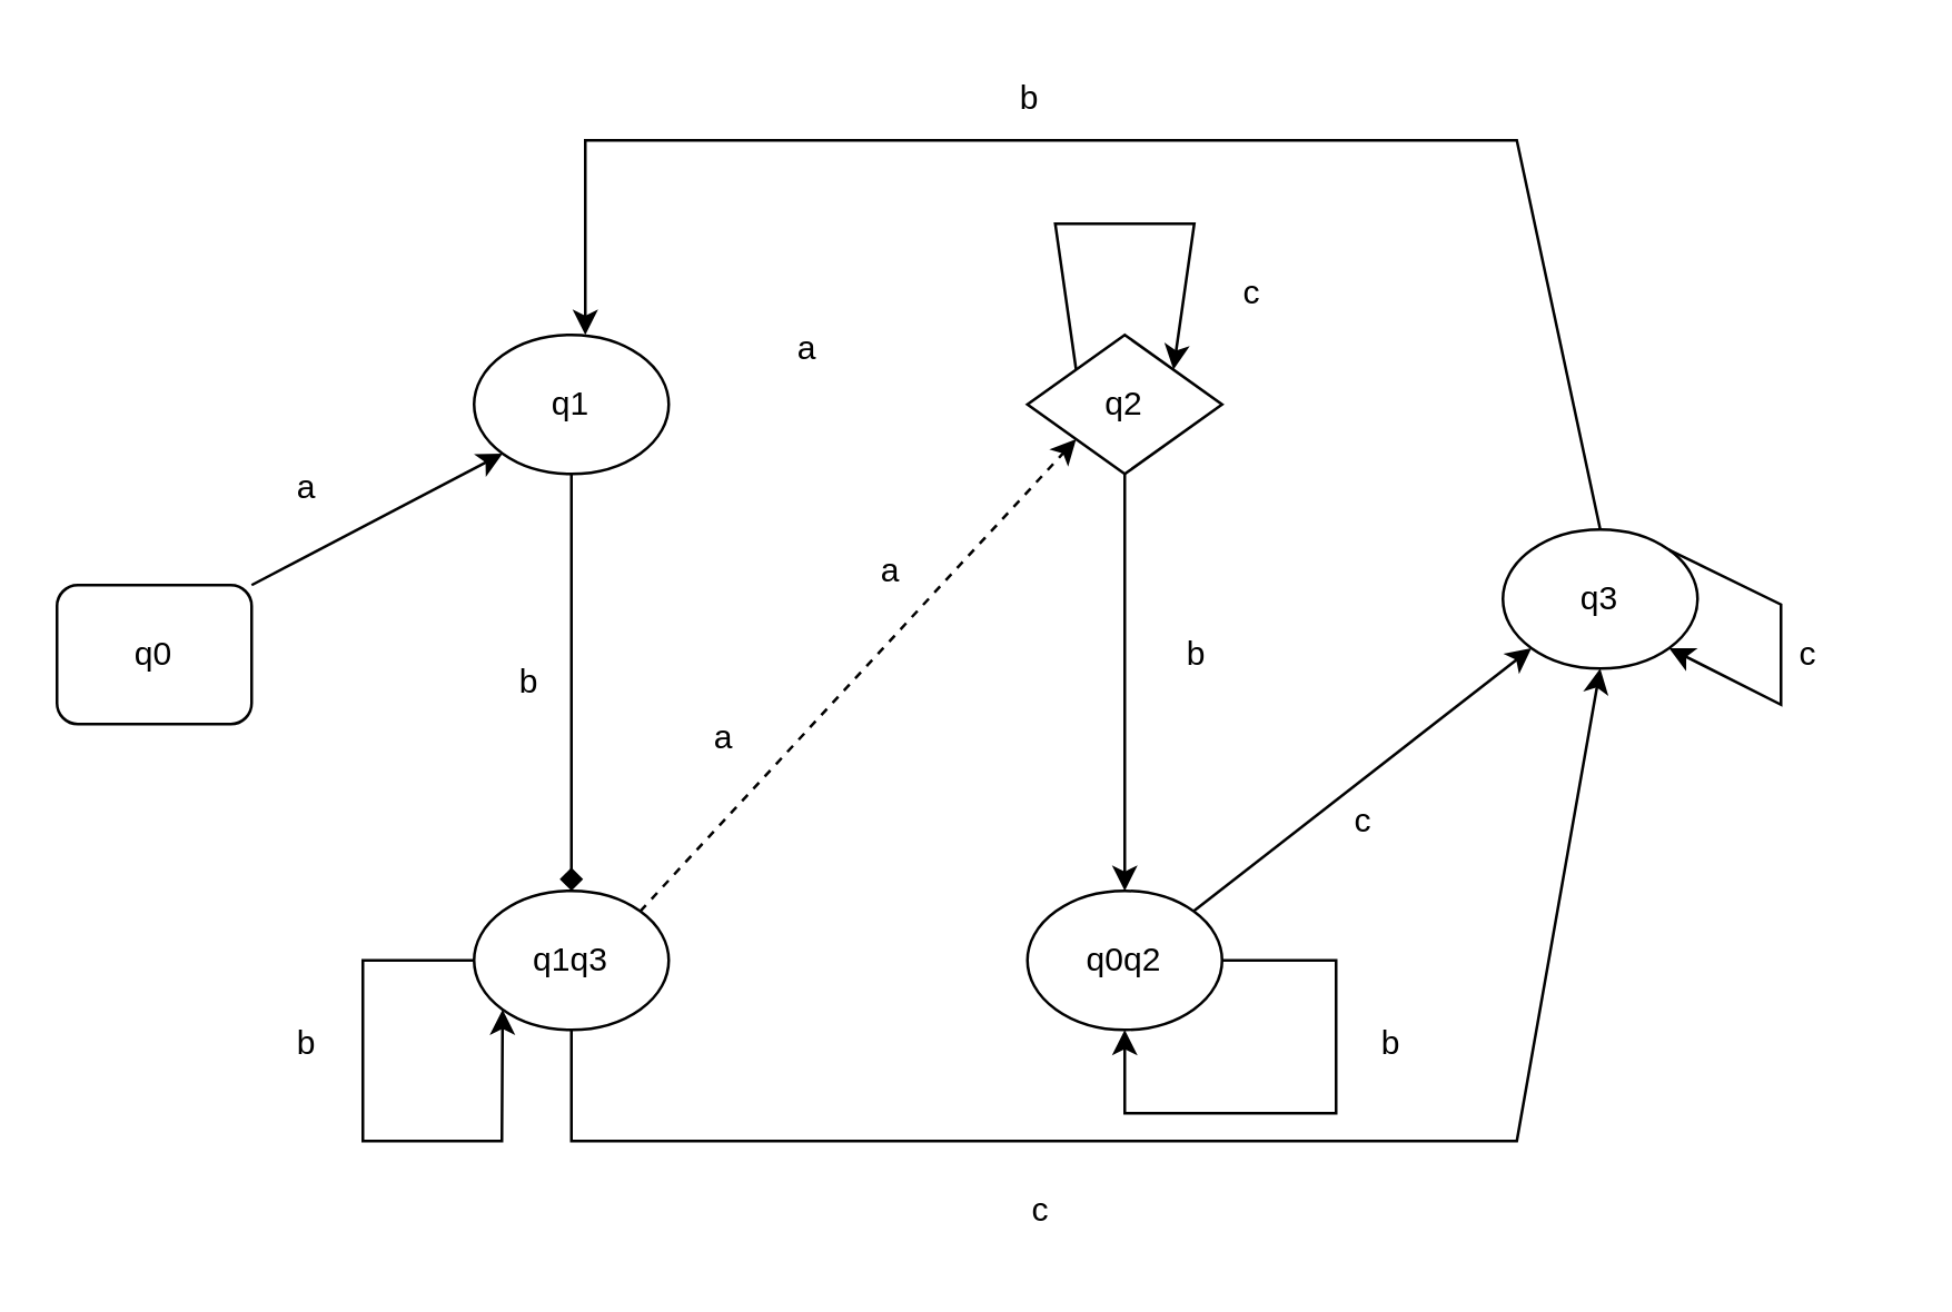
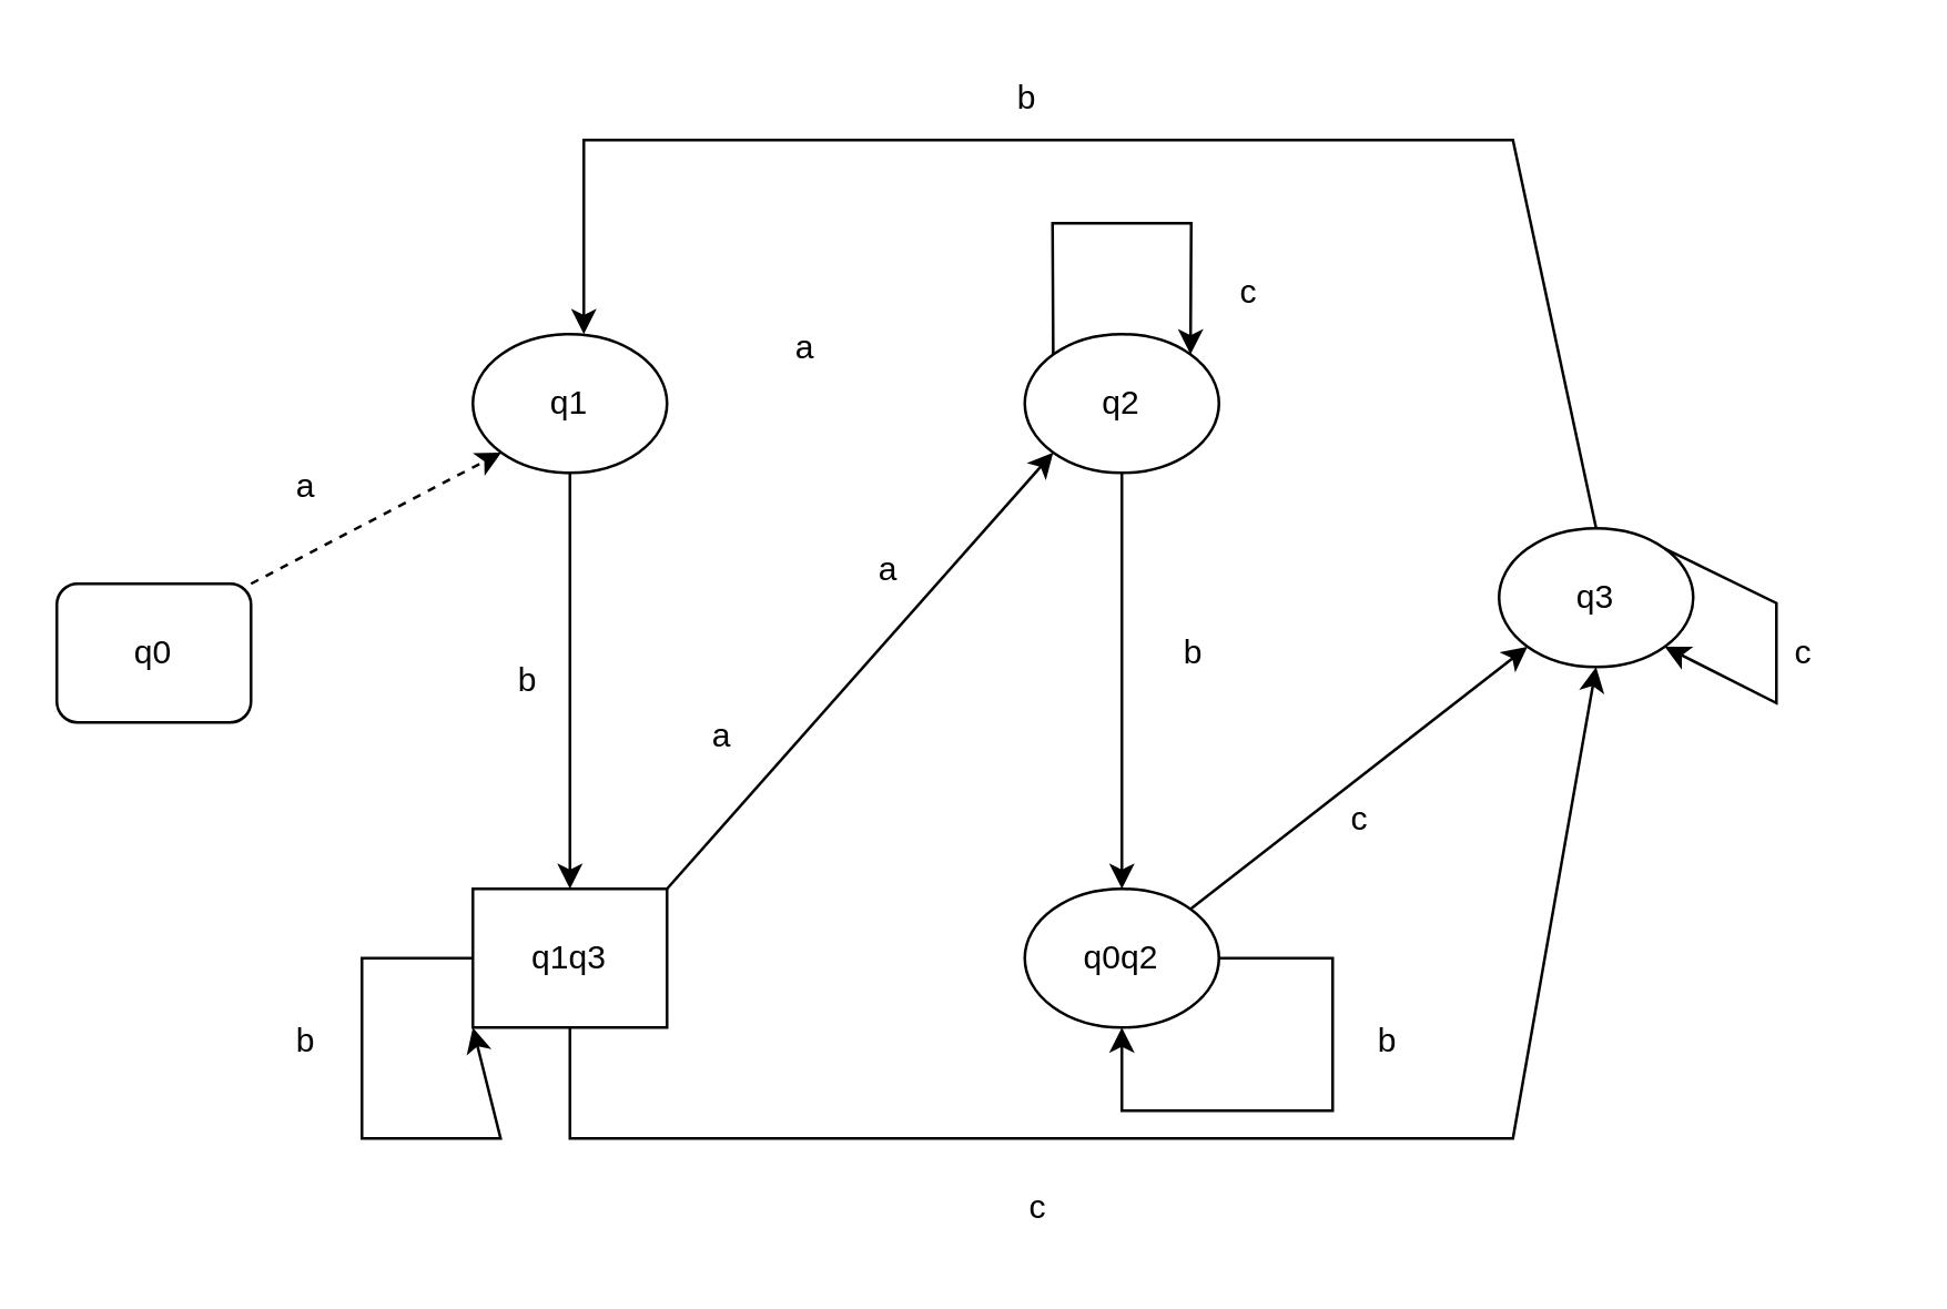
- <mxCell id="3" value="q2" style="rhombus;whiteSpace=wrap;html=1;strokeWidth=1;" vertex="1" parent="1"><mxGeometry x="369" y="120" width="70" height="50" as="geometry" /></mxCell>
+ <mxCell id="3" value="q2" style="ellipse;whiteSpace=wrap;html=1;strokeWidth=1;" vertex="1" parent="1"><mxGeometry x="369" y="120" width="70" height="50" as="geometry" /></mxCell>
- <mxCell id="8" value="" style="endArrow=classic;html=1;rounded=0;exitX=1;exitY=0;exitDx=0;exitDy=0;entryX=0;entryY=1;entryDx=0;entryDy=0;" edge="1" parent="1" source="2" target="7"><mxGeometry width="50" height="50" relative="1" as="geometry"><mxPoint x="100" y="210" as="sourcePoint" /><mxPoint x="150" y="160" as="targetPoint" /></mxGeometry></mxCell>
+ <mxCell id="8" value="" style="endArrow=classic;html=1;rounded=0;exitX=1;exitY=0;exitDx=0;exitDy=0;entryX=0;entryY=1;entryDx=0;entryDy=0;dashed=1;" edge="1" parent="1" source="2" target="7"><mxGeometry width="50" height="50" relative="1" as="geometry"><mxPoint x="100" y="210" as="sourcePoint" /><mxPoint x="150" y="160" as="targetPoint" /></mxGeometry></mxCell>
- <mxCell id="13" value="" style="endArrow=classic;html=1;rounded=0;exitX=1;exitY=0;exitDx=0;exitDy=0;entryX=0;entryY=1;entryDx=0;entryDy=0;dashed=1;" edge="1" parent="1" source="5" target="3"><mxGeometry width="50" height="50" relative="1" as="geometry"><mxPoint x="270" y="330" as="sourcePoint" /><mxPoint x="320" y="280" as="targetPoint" /></mxGeometry></mxCell>
+ <mxCell id="13" value="" style="endArrow=classic;html=1;rounded=0;exitX=1;exitY=0;exitDx=0;exitDy=0;entryX=0;entryY=1;entryDx=0;entryDy=0;" edge="1" parent="1" source="5" target="3"><mxGeometry width="50" height="50" relative="1" as="geometry"><mxPoint x="270" y="330" as="sourcePoint" /><mxPoint x="320" y="280" as="targetPoint" /></mxGeometry></mxCell>
- <mxCell id="10" value="" style="endArrow=diamond;html=1;rounded=0;exitX=0.5;exitY=1;exitDx=0;exitDy=0;entryX=0.5;entryY=0;entryDx=0;entryDy=0;" edge="1" parent="1" source="7" target="5"><mxGeometry width="50" height="50" relative="1" as="geometry"><mxPoint x="170" y="274.5" as="sourcePoint" /><mxPoint x="220" y="224.5" as="targetPoint" /></mxGeometry></mxCell>
+ <mxCell id="10" value="" style="endArrow=classic;html=1;rounded=0;exitX=0.5;exitY=1;exitDx=0;exitDy=0;entryX=0.5;entryY=0;entryDx=0;entryDy=0;" edge="1" parent="1" source="7" target="5"><mxGeometry width="50" height="50" relative="1" as="geometry"><mxPoint x="170" y="274.5" as="sourcePoint" /><mxPoint x="220" y="224.5" as="targetPoint" /></mxGeometry></mxCell>
- <mxCell id="5" value="q1q3" style="ellipse;whiteSpace=wrap;html=1;strokeWidth=1;" vertex="1" parent="1"><mxGeometry x="170" y="320" width="70" height="50" as="geometry" /></mxCell>
+ <mxCell id="5" value="q1q3" style="whiteSpace=wrap;html=1;strokeWidth=1;rounded=0;" vertex="1" parent="1"><mxGeometry x="170" y="320" width="70" height="50" as="geometry" /></mxCell>
